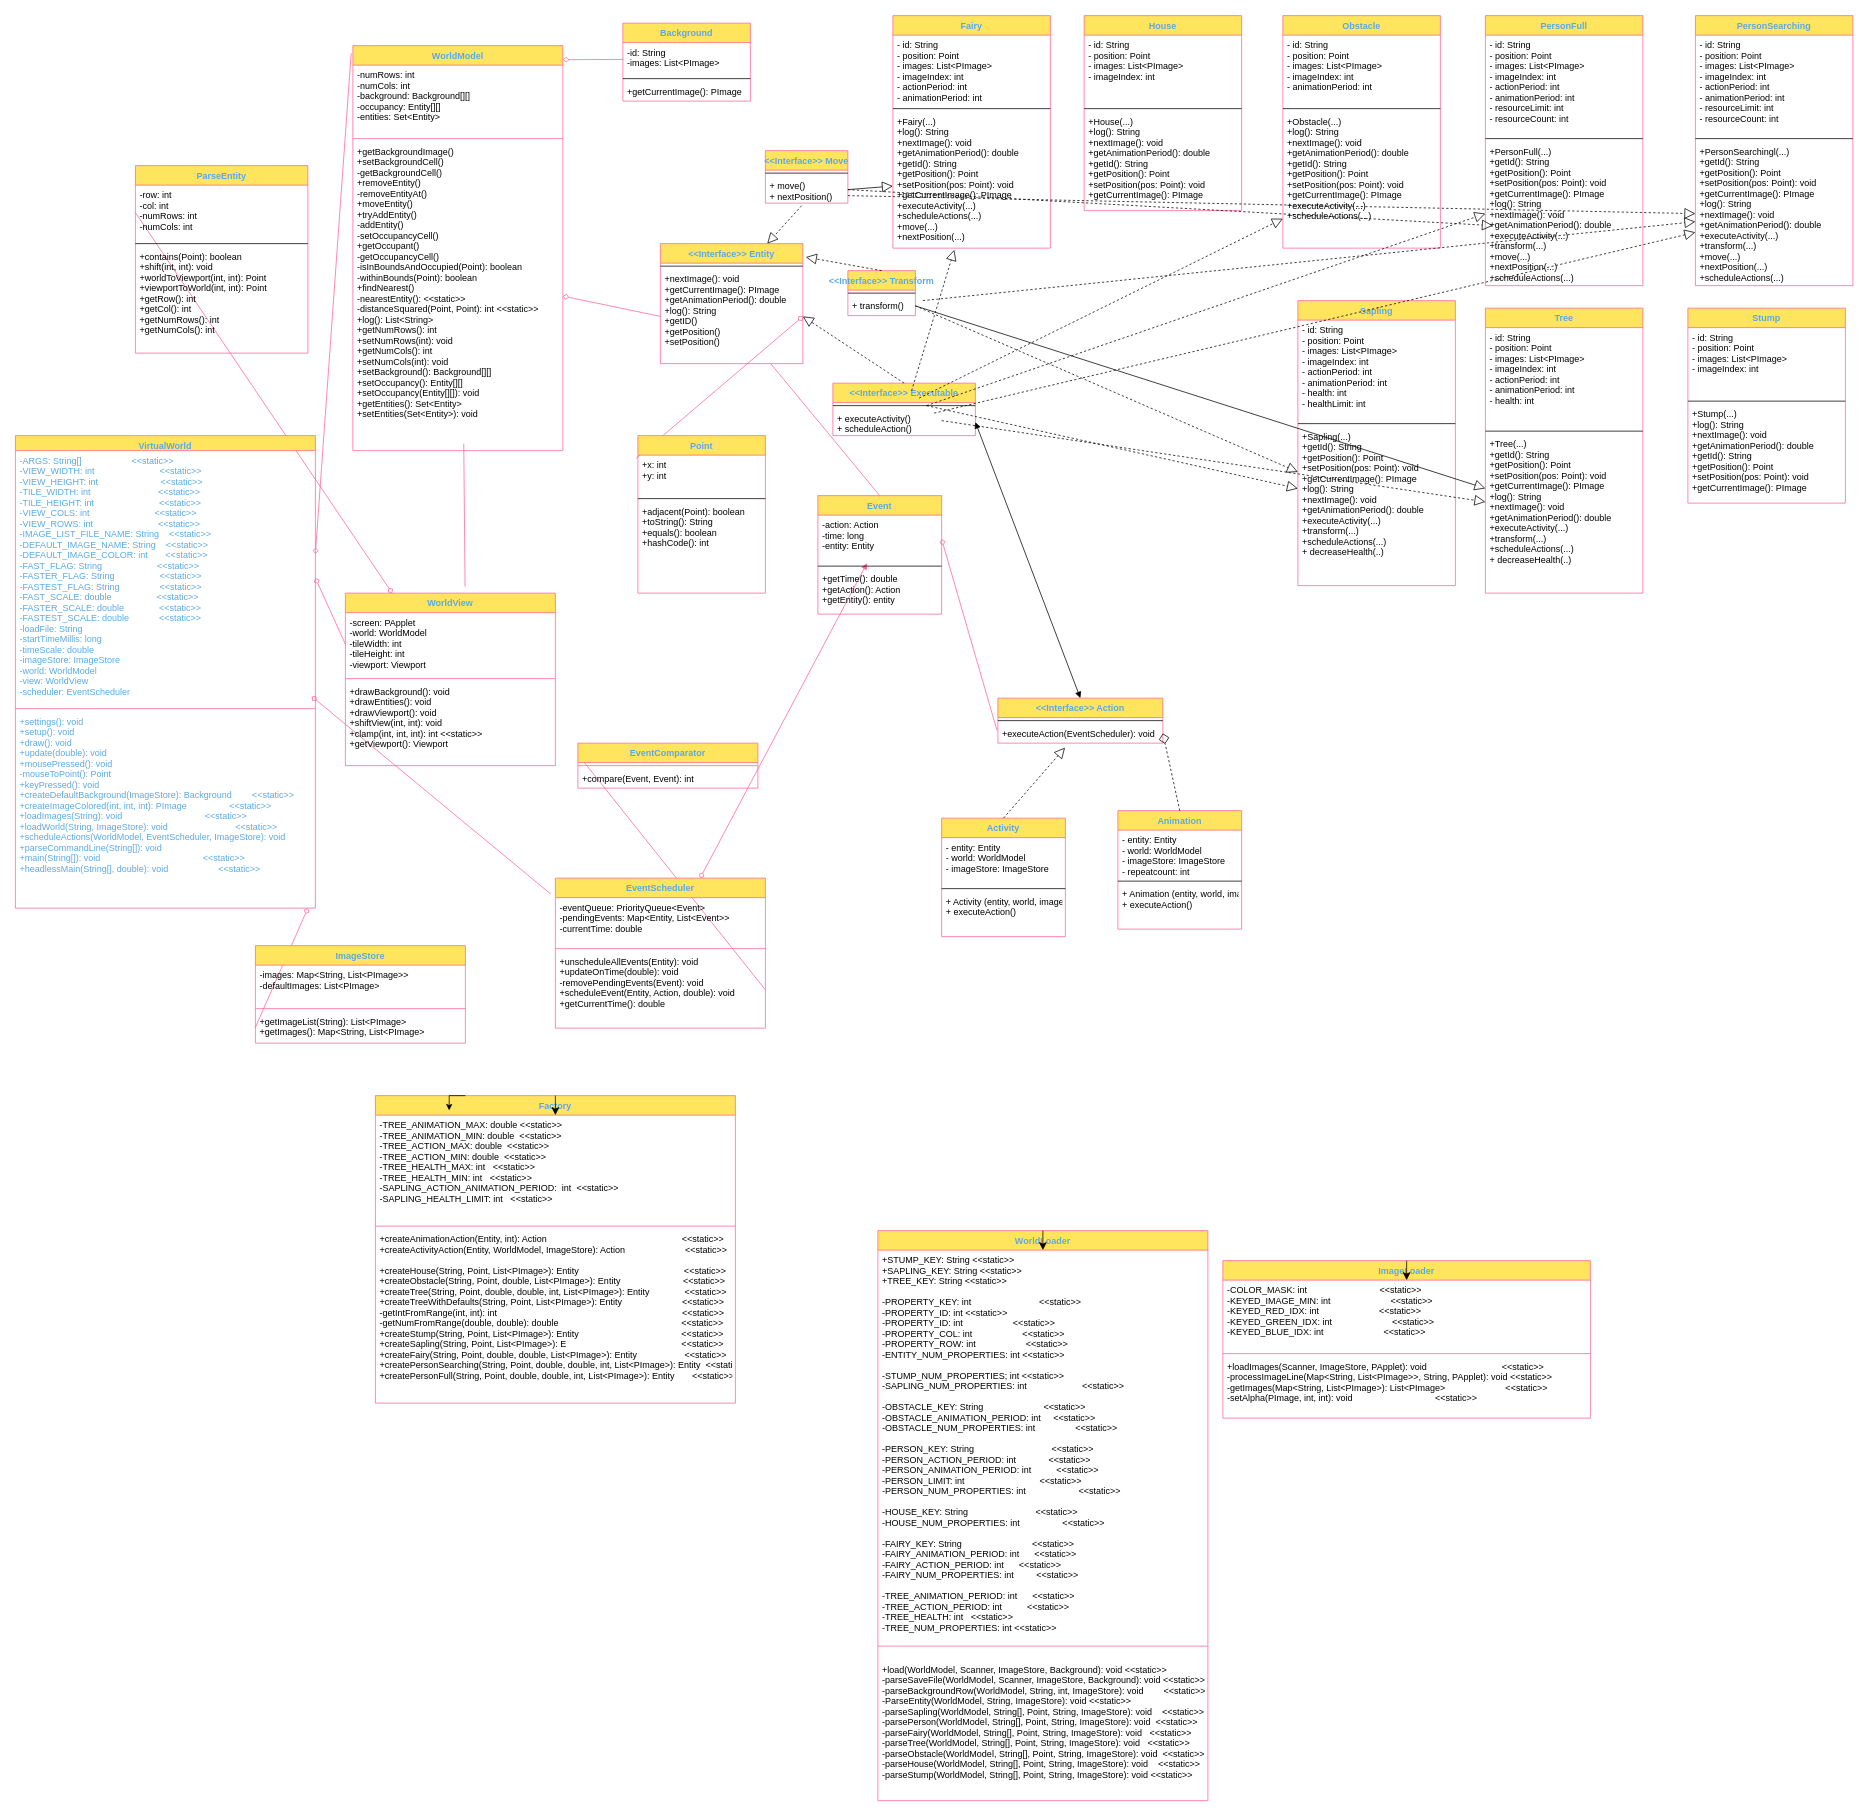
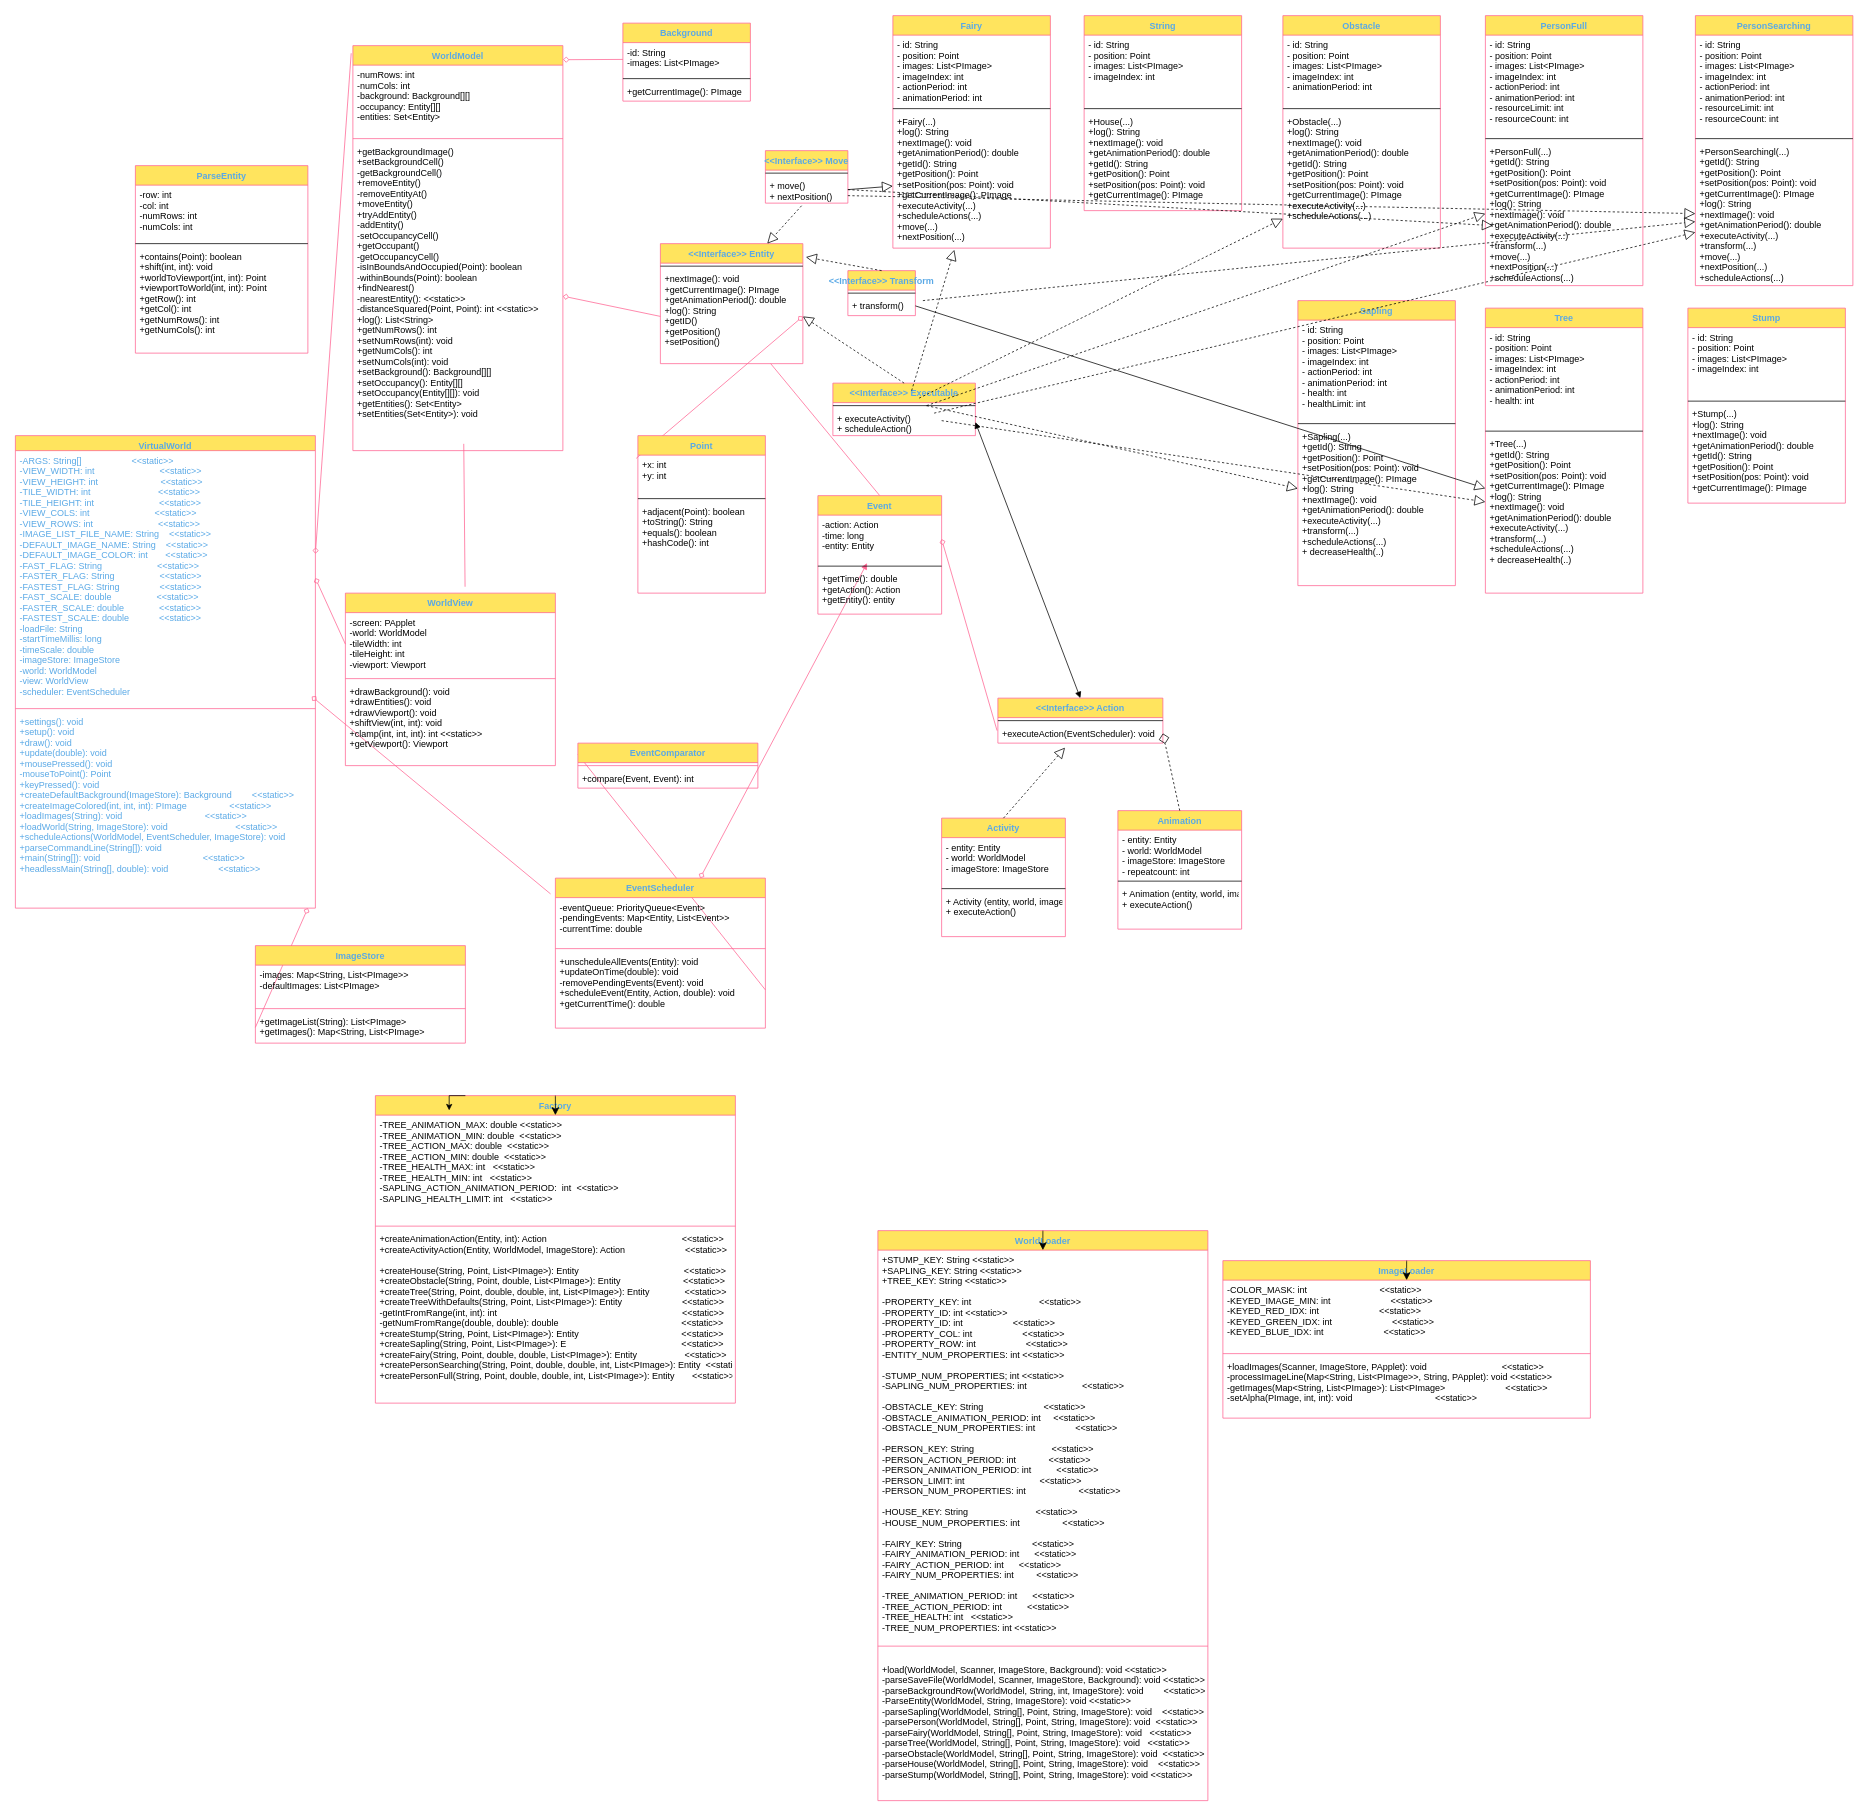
- <mxCell id="97" value="House" style="swimlane;fontStyle=1;align=center;verticalAlign=top;childLayout=stackLayout;horizontal=1;startSize=26;horizontalStack=0;resizeParent=1;resizeParentMax=0;resizeLast=0;collapsible=1;marginBottom=0;hachureGap=4;pointerEvents=0;sketch=0;fontColor=#5AA9E6;strokeColor=#FF6392;fillColor=#FFE45E;" vertex="1" parent="1"><mxGeometry x="1445" y="20" width="210" height="260" as="geometry" /></mxCell>
+ <mxCell id="97" value="String" style="swimlane;fontStyle=1;align=center;verticalAlign=top;childLayout=stackLayout;horizontal=1;startSize=26;horizontalStack=0;resizeParent=1;resizeParentMax=0;resizeLast=0;collapsible=1;marginBottom=0;hachureGap=4;pointerEvents=0;sketch=0;fontColor=#5AA9E6;strokeColor=#FF6392;fillColor=#FFE45E;" vertex="1" parent="1"><mxGeometry x="1445" y="20" width="210" height="260" as="geometry" /></mxCell>
- <mxCell id="4" value="" style="graphMlID=e2;endArrow=none;strokeColor=#FF6392;strokeWidth=1.0;startArrow=diamond;startFill=0;endFill=1;fontColor=#5AA9E6;entryX=0;entryY=0.25;entryDx=0;entryDy=0;" parent="1" source="23" target="51" edge="1"><mxGeometry relative="1" as="geometry"><mxPoint x="938" y="530" as="sourcePoint" /></mxGeometry></mxCell>
- <mxCell id="140" value="" style="endArrow=block;dashed=1;endFill=0;endSize=12;html=1;rounded=0;exitX=1;exitY=0.5;exitDx=0;exitDy=0;" edge="1" parent="1" source="78" target="121"><mxGeometry width="160" relative="1" as="geometry"><mxPoint x="1240" y="410" as="sourcePoint" /><mxPoint x="2270" y="305" as="targetPoint" /></mxGeometry></mxCell>
